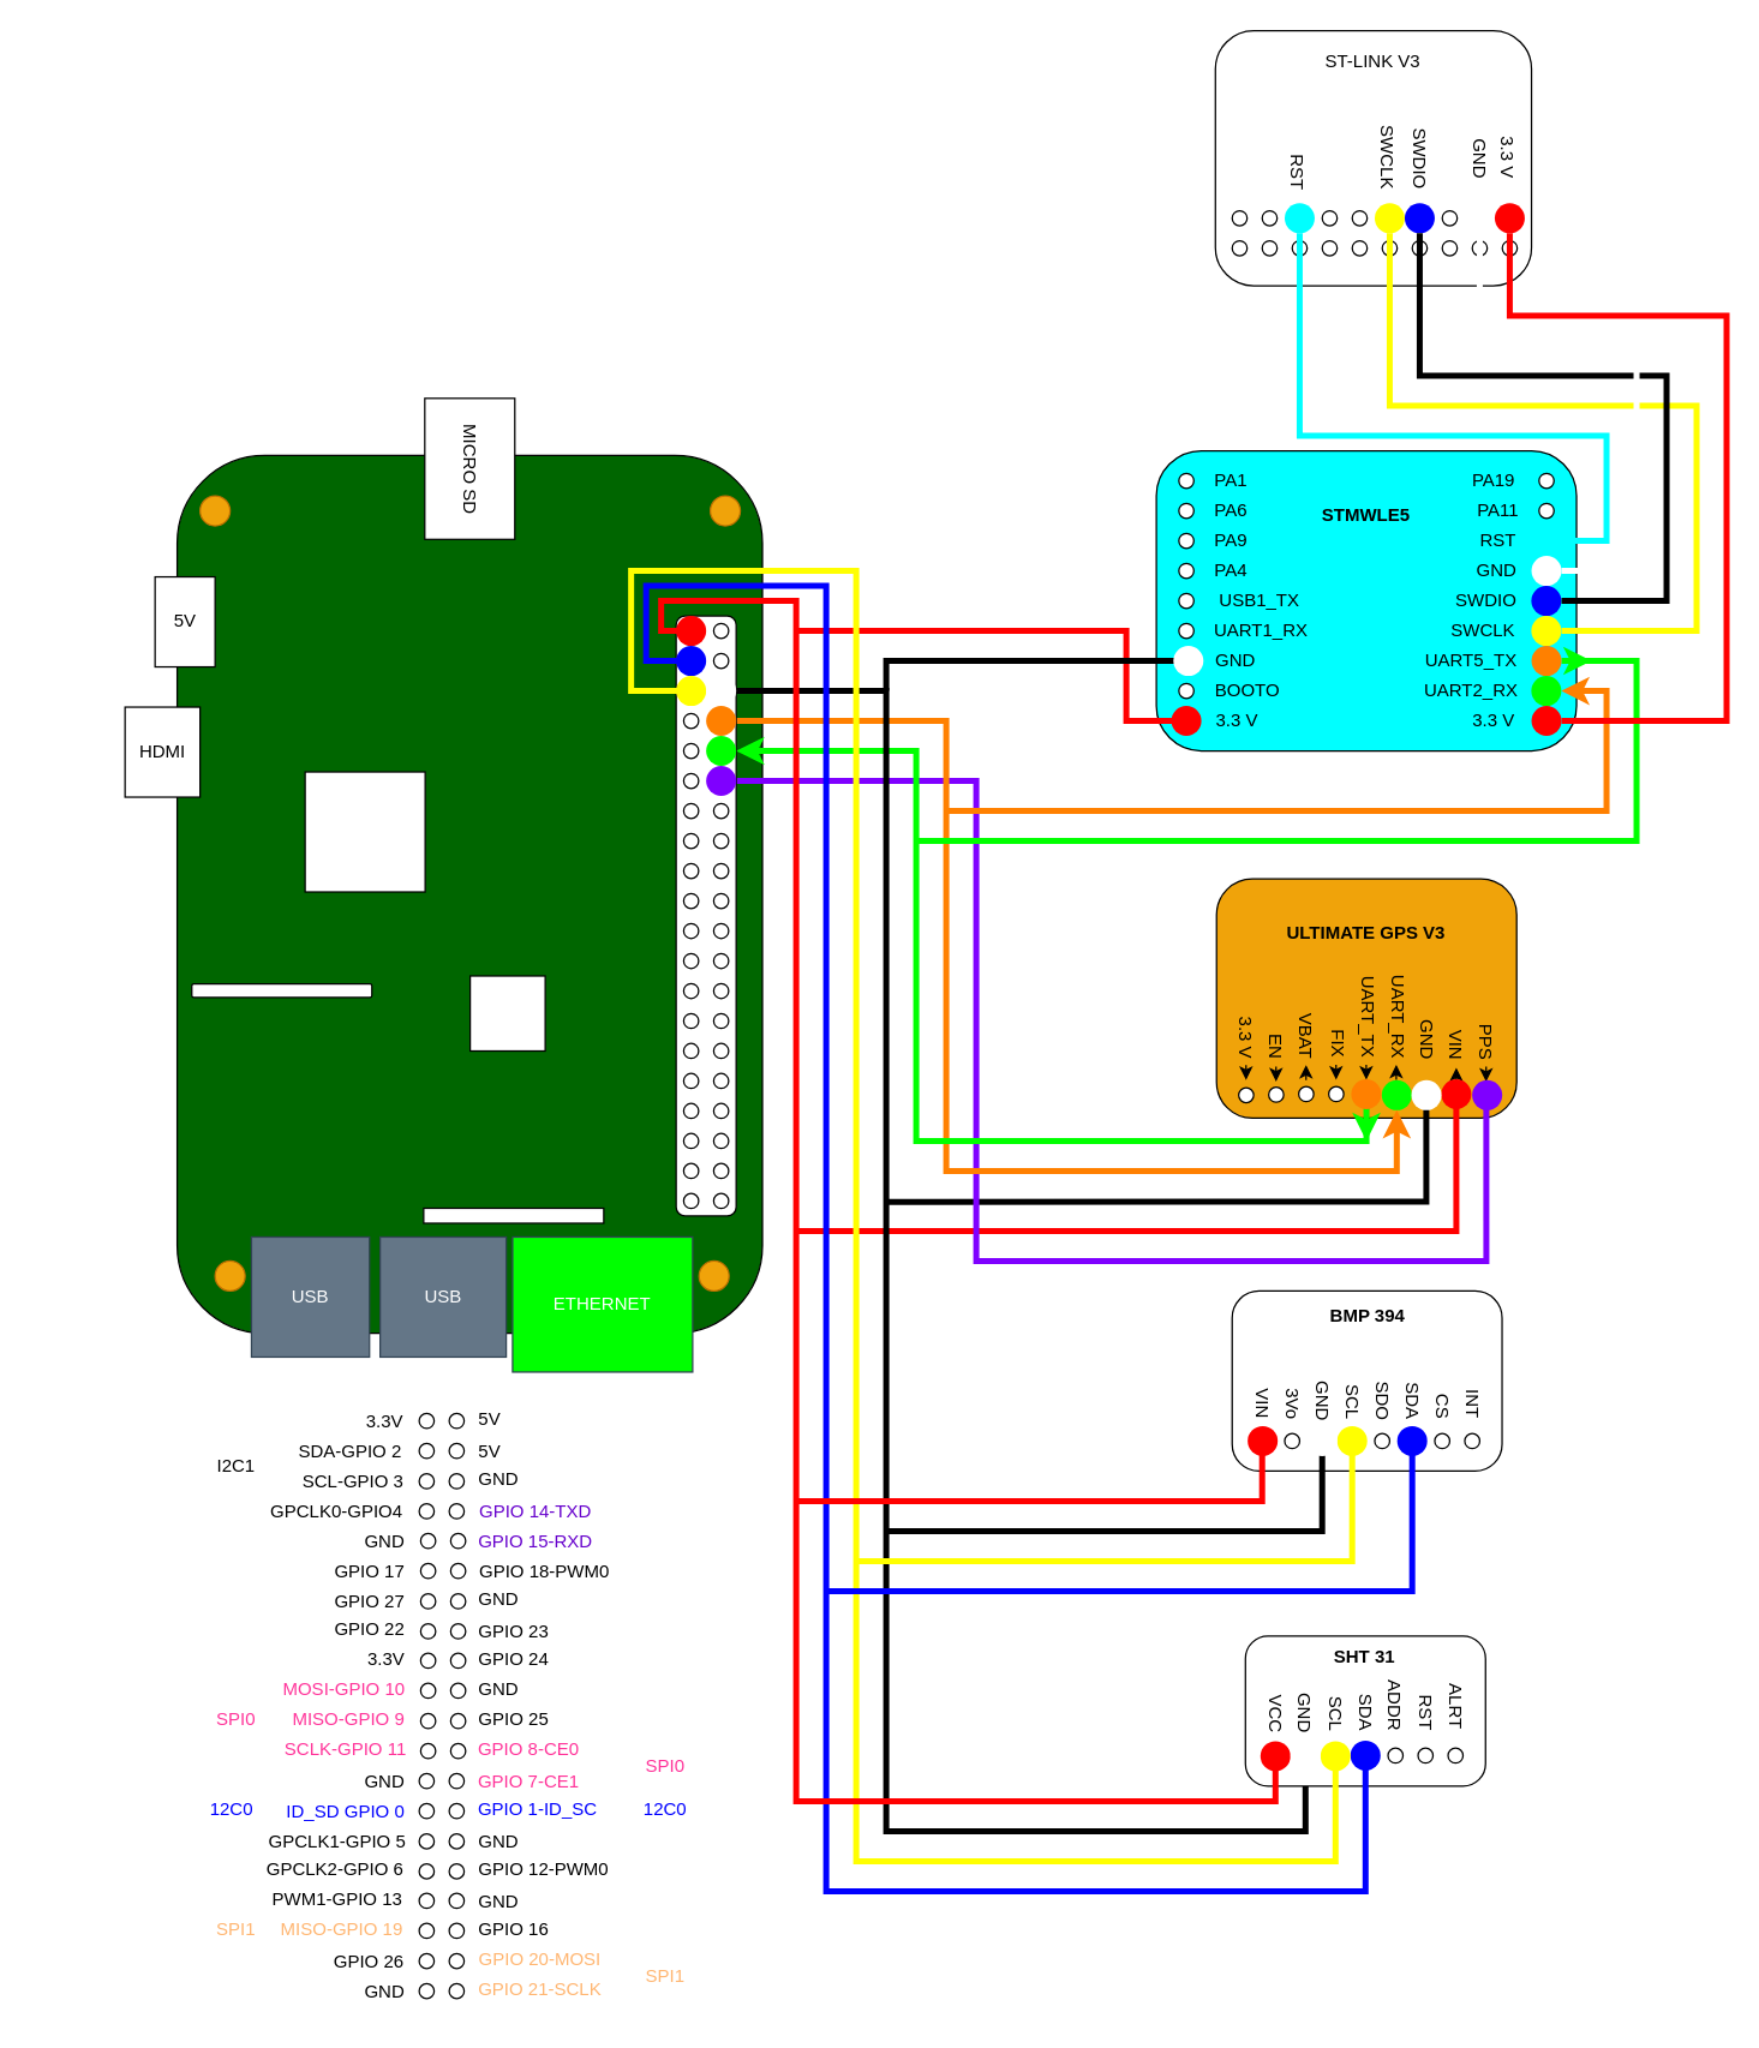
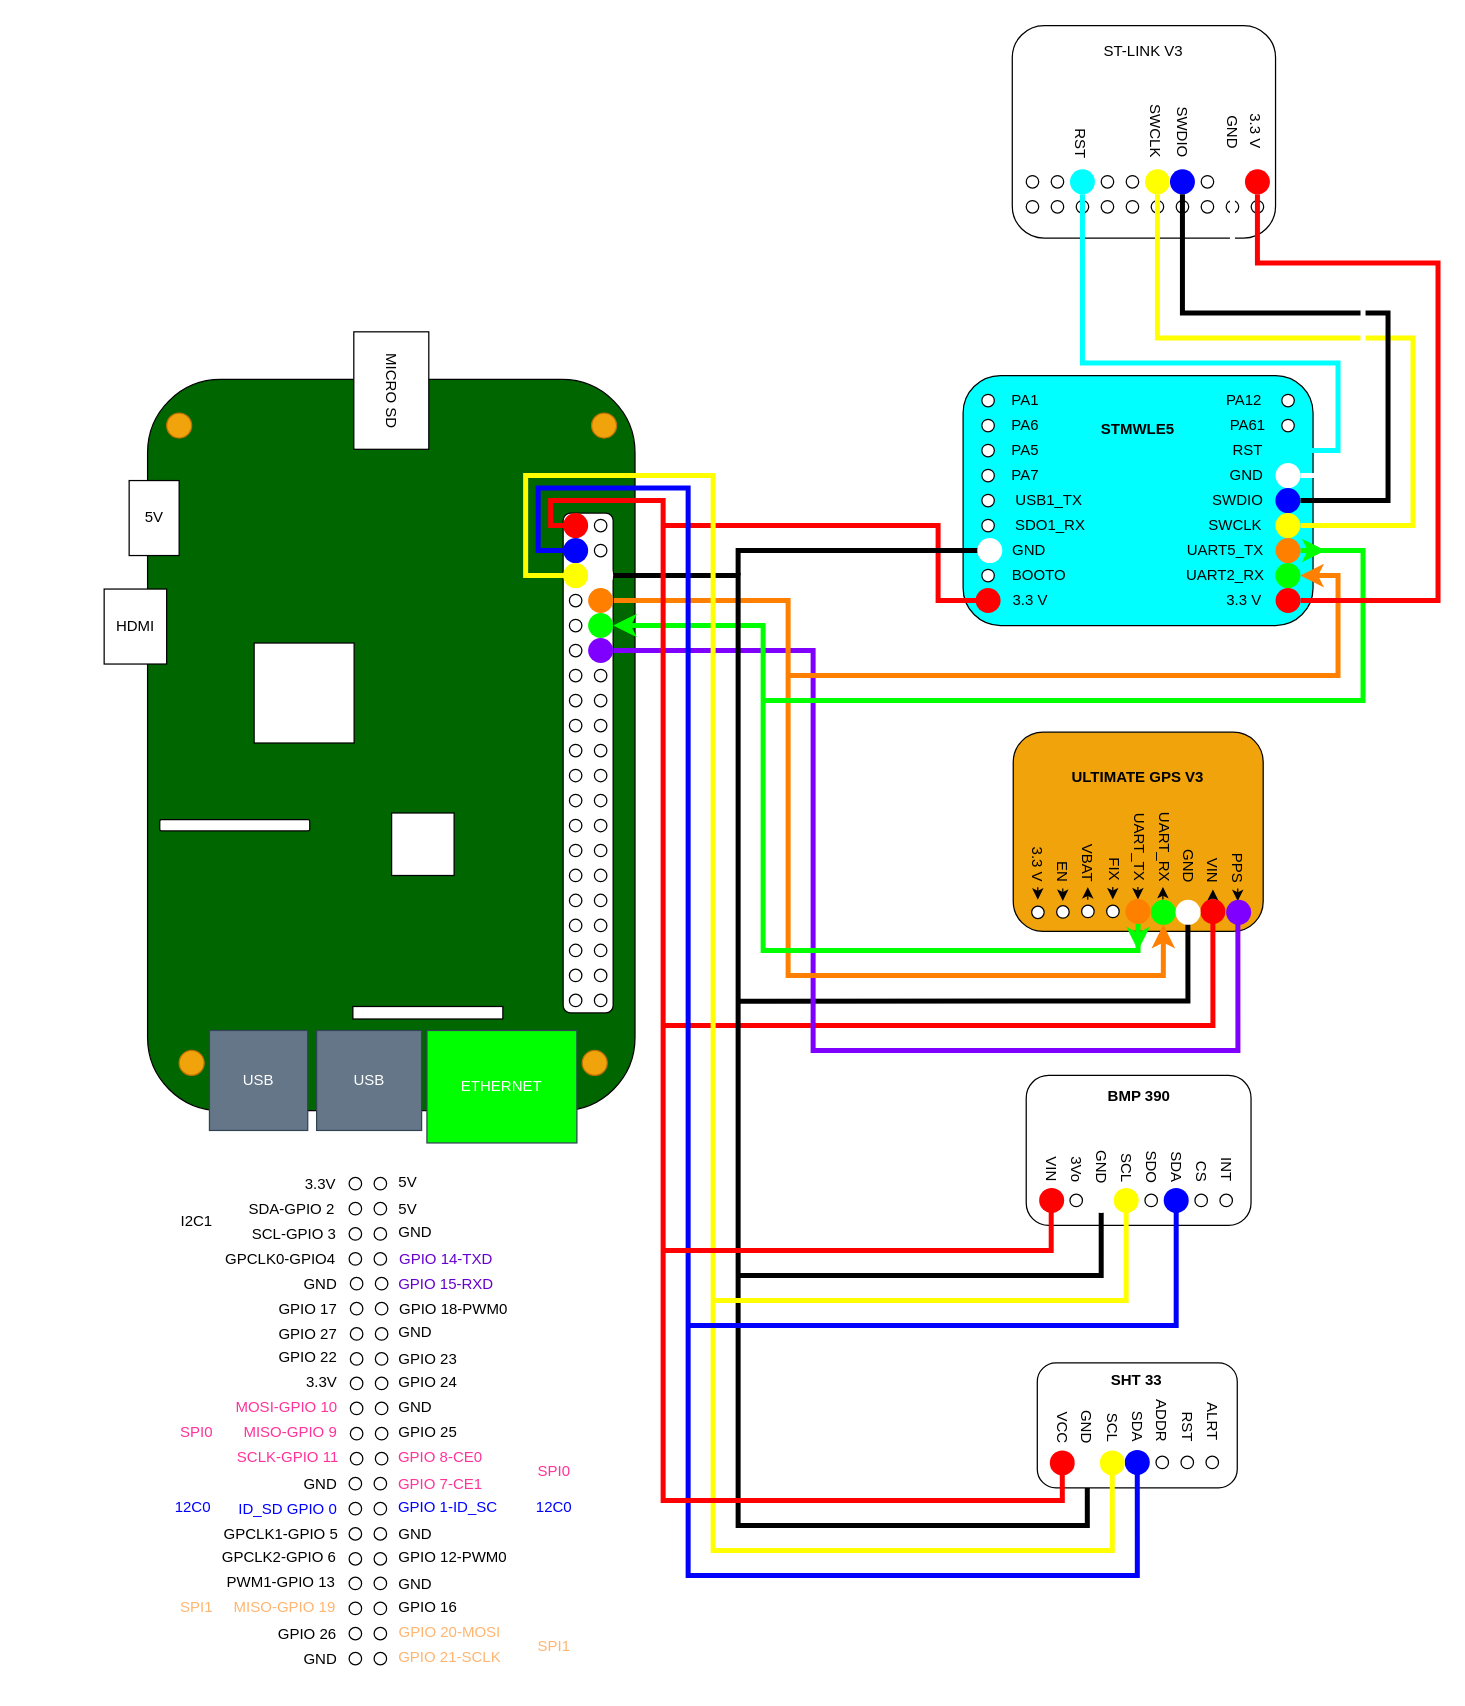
- <mxCell id="134" value="PA19" style="text;html=1;align=center;verticalAlign=middle;whiteSpace=wrap;rounded=0;" parent="1" vertex="1"><mxGeometry x="965" y="305" width="60" height="30" as="geometry" /></mxCell>
+ <mxCell id="134" value="PA12" style="text;html=1;align=center;verticalAlign=middle;whiteSpace=wrap;rounded=0;" parent="1" vertex="1"><mxGeometry x="965" y="305" width="60" height="30" as="geometry" /></mxCell>
- <mxCell id="131" value="PA11" style="text;html=1;align=center;verticalAlign=middle;whiteSpace=wrap;rounded=0;" parent="1" vertex="1"><mxGeometry x="968" y="325" width="60" height="30" as="geometry" /></mxCell>
+ <mxCell id="131" value="PA61" style="text;html=1;align=center;verticalAlign=middle;whiteSpace=wrap;rounded=0;" parent="1" vertex="1"><mxGeometry x="968" y="325" width="60" height="30" as="geometry" /></mxCell>
- <mxCell id="144" value="PA9" style="text;html=1;align=center;verticalAlign=middle;whiteSpace=wrap;rounded=0;" parent="1" vertex="1"><mxGeometry x="790" y="345" width="60" height="30" as="geometry" /></mxCell>
+ <mxCell id="144" value="PA5" style="text;html=1;align=center;verticalAlign=middle;whiteSpace=wrap;rounded=0;" parent="1" vertex="1"><mxGeometry x="790" y="345" width="60" height="30" as="geometry" /></mxCell>
- <mxCell id="142" value="PA4" style="text;html=1;align=center;verticalAlign=middle;whiteSpace=wrap;rounded=0;" parent="1" vertex="1"><mxGeometry x="790" y="365" width="60" height="30" as="geometry" /></mxCell>
+ <mxCell id="142" value="PA7" style="text;html=1;align=center;verticalAlign=middle;whiteSpace=wrap;rounded=0;" parent="1" vertex="1"><mxGeometry x="790" y="365" width="60" height="30" as="geometry" /></mxCell>
- <mxCell id="141" value="UART1_RX" style="text;html=1;align=center;verticalAlign=middle;whiteSpace=wrap;rounded=0;" parent="1" vertex="1"><mxGeometry x="810.36" y="405" width="60" height="30" as="geometry" /></mxCell>
+ <mxCell id="141" value="SDO1_RX" style="text;html=1;align=center;verticalAlign=middle;whiteSpace=wrap;rounded=0;" parent="1" vertex="1"><mxGeometry x="810.36" y="405" width="60" height="30" as="geometry" /></mxCell>
- <mxCell id="30" value="&lt;b&gt;BMP 394&lt;/b&gt;&lt;div&gt;&lt;b&gt;&lt;br&gt;&lt;/b&gt;&lt;/div&gt;&lt;div&gt;&lt;b&gt;&lt;br&gt;&lt;/b&gt;&lt;/div&gt;&lt;div&gt;&lt;b&gt;&lt;br&gt;&lt;/b&gt;&lt;/div&gt;&lt;div&gt;&lt;b&gt;&lt;br&gt;&lt;/b&gt;&lt;/div&gt;&lt;div&gt;&lt;b&gt;&lt;br&gt;&lt;/b&gt;&lt;/div&gt;&lt;div&gt;&lt;br&gt;&lt;/div&gt;" style="rounded=1;whiteSpace=wrap;html=1;fillColor=default;" parent="1" vertex="1"><mxGeometry x="820.51" y="860" width="179.88" height="120" as="geometry" /></mxCell>
+ <mxCell id="30" value="&lt;b&gt;BMP 390&lt;/b&gt;&lt;div&gt;&lt;b&gt;&lt;br&gt;&lt;/b&gt;&lt;/div&gt;&lt;div&gt;&lt;b&gt;&lt;br&gt;&lt;/b&gt;&lt;/div&gt;&lt;div&gt;&lt;b&gt;&lt;br&gt;&lt;/b&gt;&lt;/div&gt;&lt;div&gt;&lt;b&gt;&lt;br&gt;&lt;/b&gt;&lt;/div&gt;&lt;div&gt;&lt;b&gt;&lt;br&gt;&lt;/b&gt;&lt;/div&gt;&lt;div&gt;&lt;br&gt;&lt;/div&gt;" style="rounded=1;whiteSpace=wrap;html=1;fillColor=default;" parent="1" vertex="1"><mxGeometry x="820.51" y="860" width="179.88" height="120" as="geometry" /></mxCell>
- <mxCell id="31" value="&lt;b&gt;SHT 31&lt;/b&gt;&lt;div&gt;&lt;b&gt;&lt;br&gt;&lt;/b&gt;&lt;/div&gt;&lt;div&gt;&lt;b&gt;&lt;br&gt;&lt;/b&gt;&lt;/div&gt;&lt;div&gt;&lt;b&gt;&lt;br&gt;&lt;/b&gt;&lt;/div&gt;&lt;div&gt;&lt;br&gt;&lt;/div&gt;&lt;div&gt;&lt;br&gt;&lt;/div&gt;" style="rounded=1;whiteSpace=wrap;html=1;fillColor=default;" parent="1" vertex="1"><mxGeometry x="829.37" y="1090" width="160" height="100" as="geometry" /></mxCell>
+ <mxCell id="31" value="&lt;b&gt;SHT 33&lt;/b&gt;&lt;div&gt;&lt;b&gt;&lt;br&gt;&lt;/b&gt;&lt;/div&gt;&lt;div&gt;&lt;b&gt;&lt;br&gt;&lt;/b&gt;&lt;/div&gt;&lt;div&gt;&lt;b&gt;&lt;br&gt;&lt;/b&gt;&lt;/div&gt;&lt;div&gt;&lt;br&gt;&lt;/div&gt;&lt;div&gt;&lt;br&gt;&lt;/div&gt;" style="rounded=1;whiteSpace=wrap;html=1;fillColor=default;" parent="1" vertex="1"><mxGeometry x="829.37" y="1090" width="160" height="100" as="geometry" /></mxCell>
